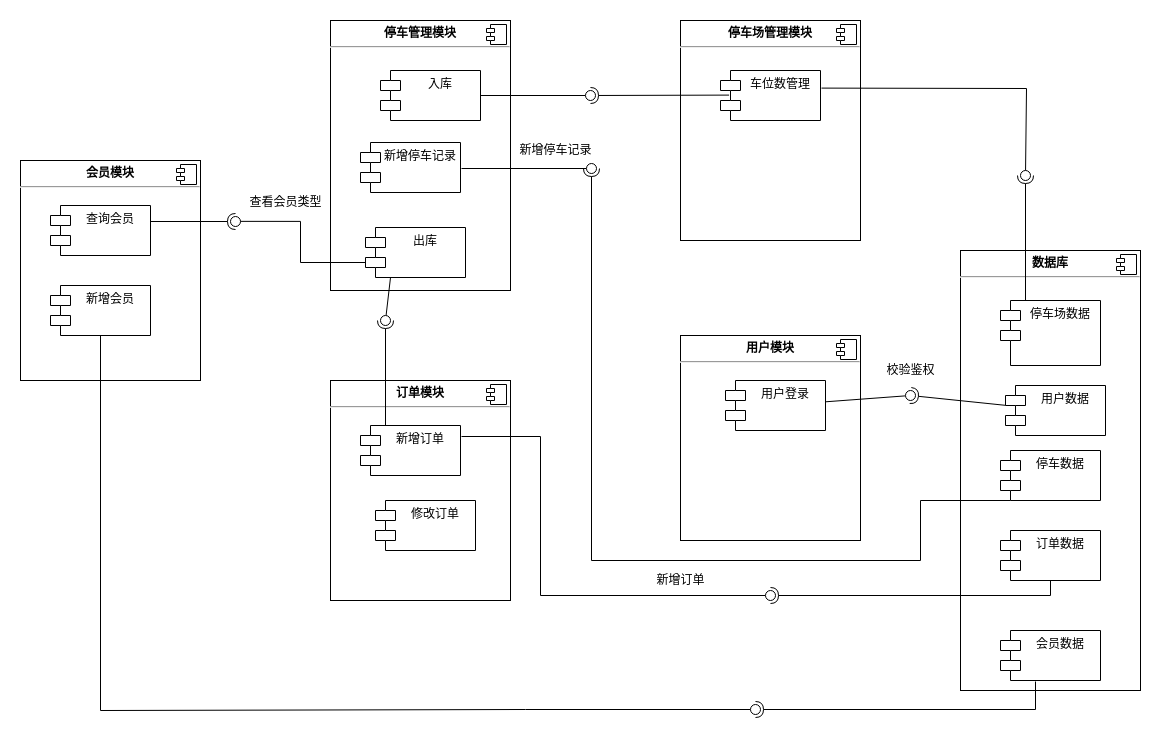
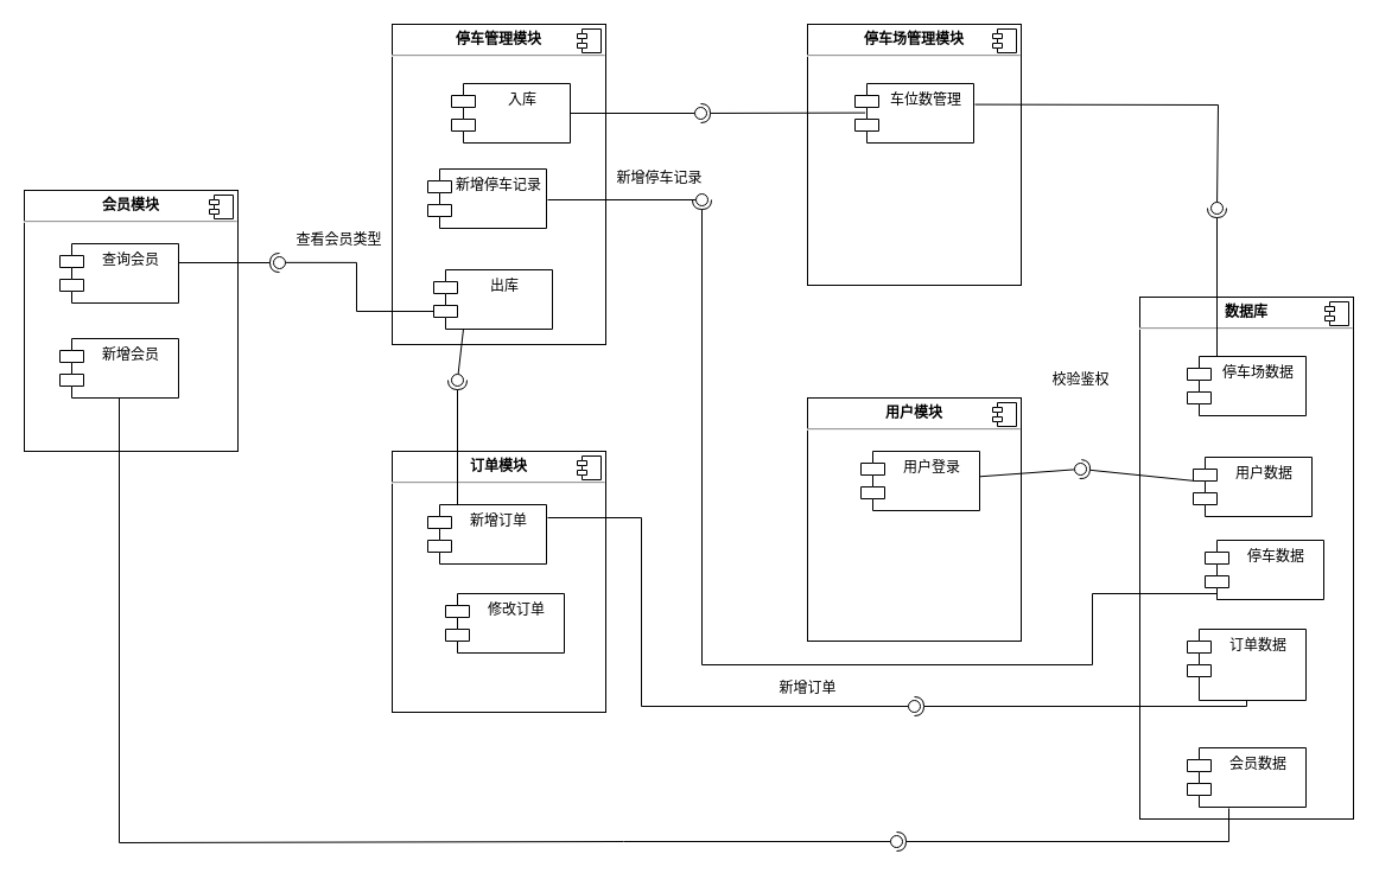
- <mxCell id="27" value="停车场数据" style="shape=module;align=left;spacingLeft=20;align=center;verticalAlign=top;" parent="1" vertex="1"><mxGeometry x="1000" y="300" width="100" height="65" as="geometry" /></mxCell>
+ <mxCell id="27" value="停车场数据" style="shape=module;align=left;spacingLeft=20;align=center;verticalAlign=top;" parent="1" vertex="1"><mxGeometry x="1000" y="300" width="100" height="50" as="geometry" /></mxCell>
- <mxCell id="23" value="校验鉴权" style="text;html=1;align=center;verticalAlign=middle;resizable=0;points=[];autosize=1;" parent="1" vertex="1"><mxGeometry x="880" y="360" width="60" height="20" as="geometry" /></mxCell>
+ <mxCell id="23" value="校验鉴权" style="text;html=1;align=center;verticalAlign=middle;resizable=0;points=[];autosize=1;" parent="1" vertex="1"><mxGeometry x="880" y="310" width="60" height="20" as="geometry" /></mxCell>
- <mxCell id="48" value="停车数据" style="shape=module;align=left;spacingLeft=20;align=center;verticalAlign=top;" vertex="1" parent="1"><mxGeometry x="1000" y="450" width="100" height="50" as="geometry" /></mxCell>
+ <mxCell id="48" value="停车数据" style="shape=module;align=left;spacingLeft=20;align=center;verticalAlign=top;" vertex="1" parent="1"><mxGeometry x="1015" y="455" width="100" height="50" as="geometry" /></mxCell>
- <mxCell id="28" value="订单数据" style="shape=module;align=left;spacingLeft=20;align=center;verticalAlign=top;" parent="1" vertex="1"><mxGeometry x="1000" y="530" width="100" height="50" as="geometry" /></mxCell>
+ <mxCell id="28" value="订单数据" style="shape=module;align=left;spacingLeft=20;align=center;verticalAlign=top;" parent="1" vertex="1"><mxGeometry x="1000" y="530" width="100" height="60" as="geometry" /></mxCell>
